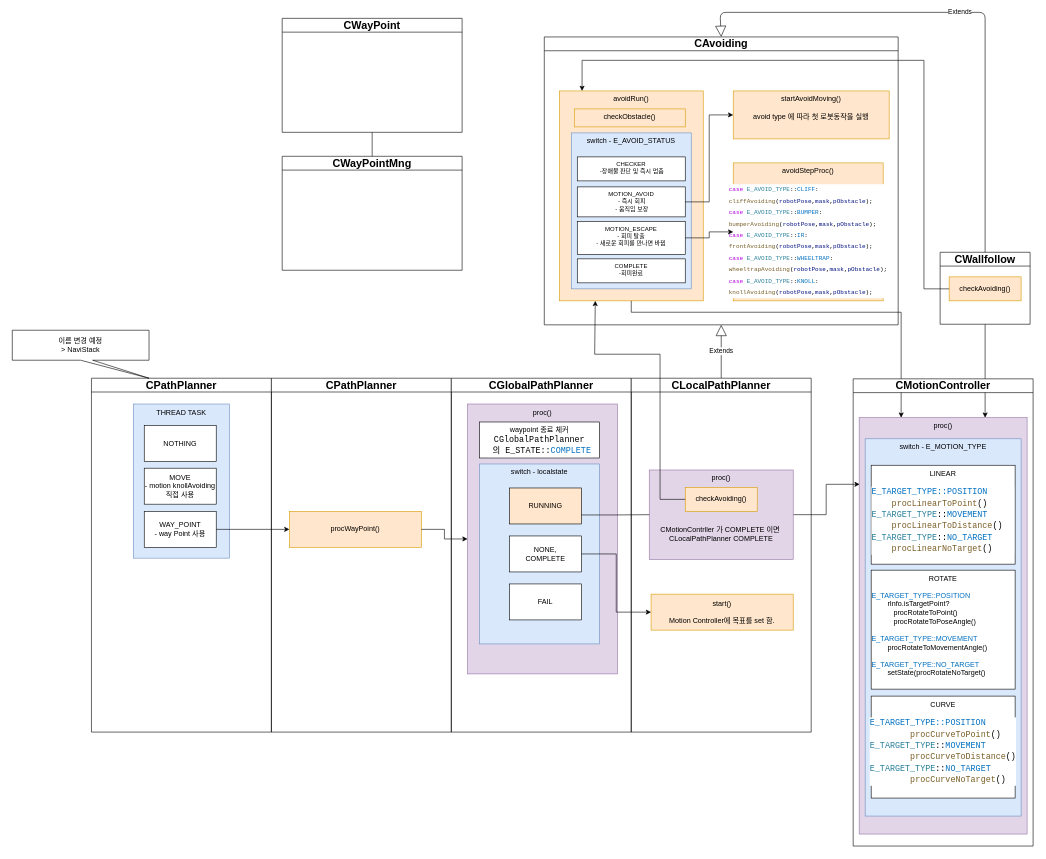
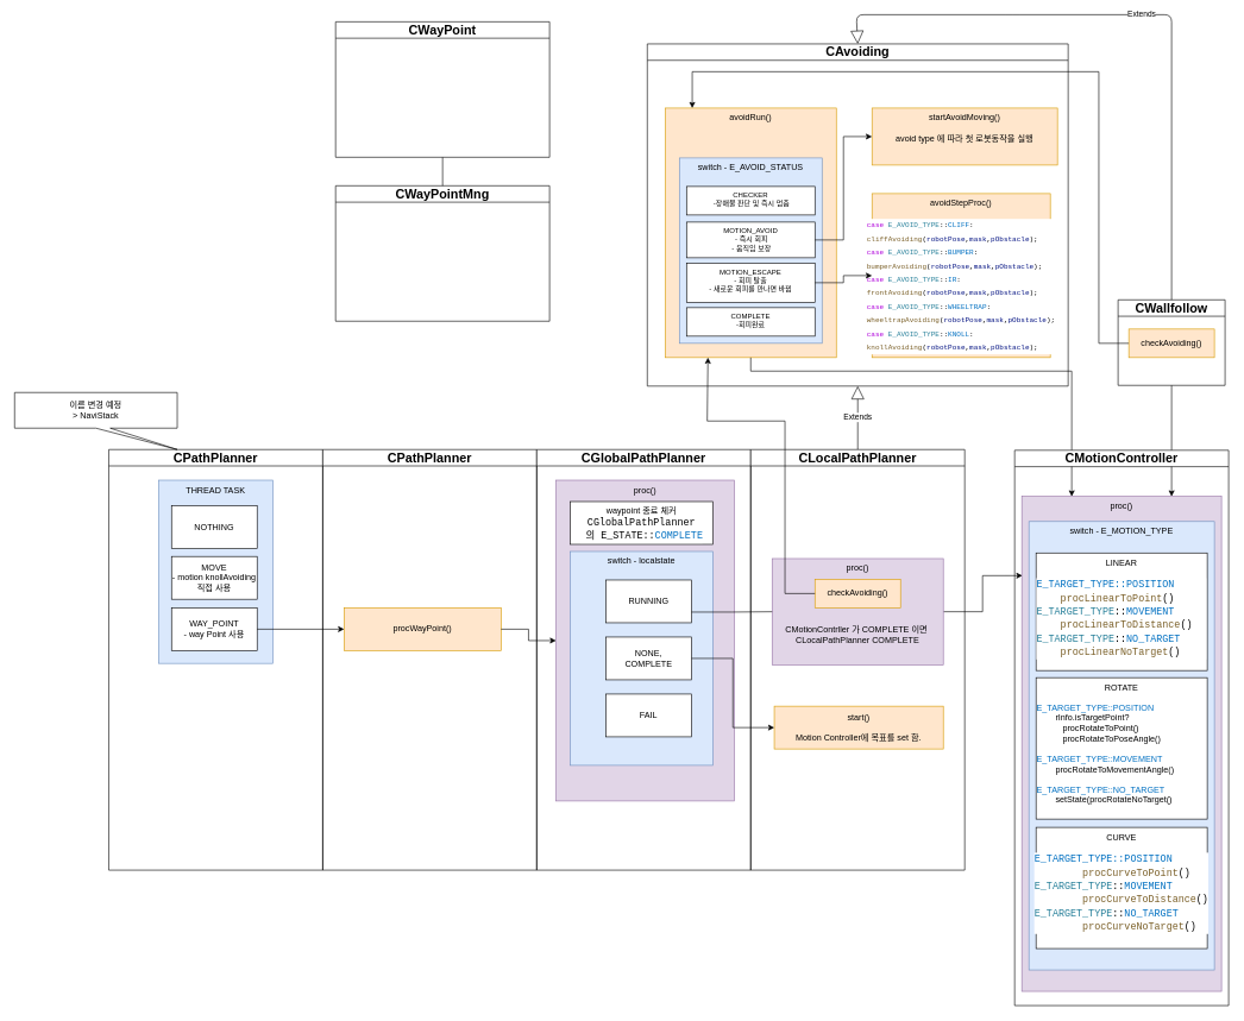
- <mxCell id="19" value="checkObstacle()" style="rounded=0;whiteSpace=wrap;html=1;fillColor=#ffe6cc;strokeColor=#d79b00;verticalAlign=top;" parent="12" vertex="1"><mxGeometry x="50" y="120" width="185" height="30" as="geometry" /></mxCell>
- <mxCell id="42" value="RUNNING" style="rounded=0;whiteSpace=wrap;html=1;fillColor=#ffe6cc;" parent="36" vertex="1"><mxGeometry x="97" y="183" width="120" height="60" as="geometry" /></mxCell>
+ <mxCell id="42" value="RUNNING" style="rounded=0;whiteSpace=wrap;html=1;" parent="36" vertex="1"><mxGeometry x="97" y="183" width="120" height="60" as="geometry" /></mxCell>
